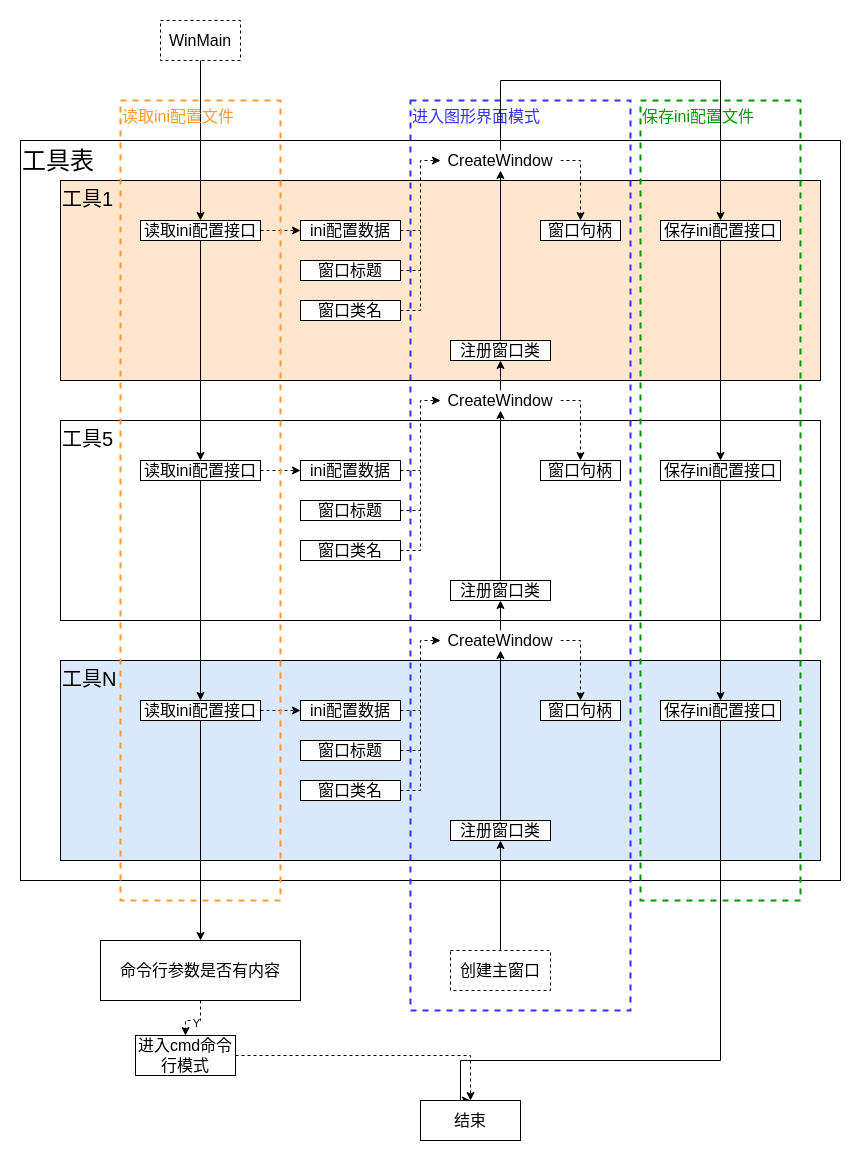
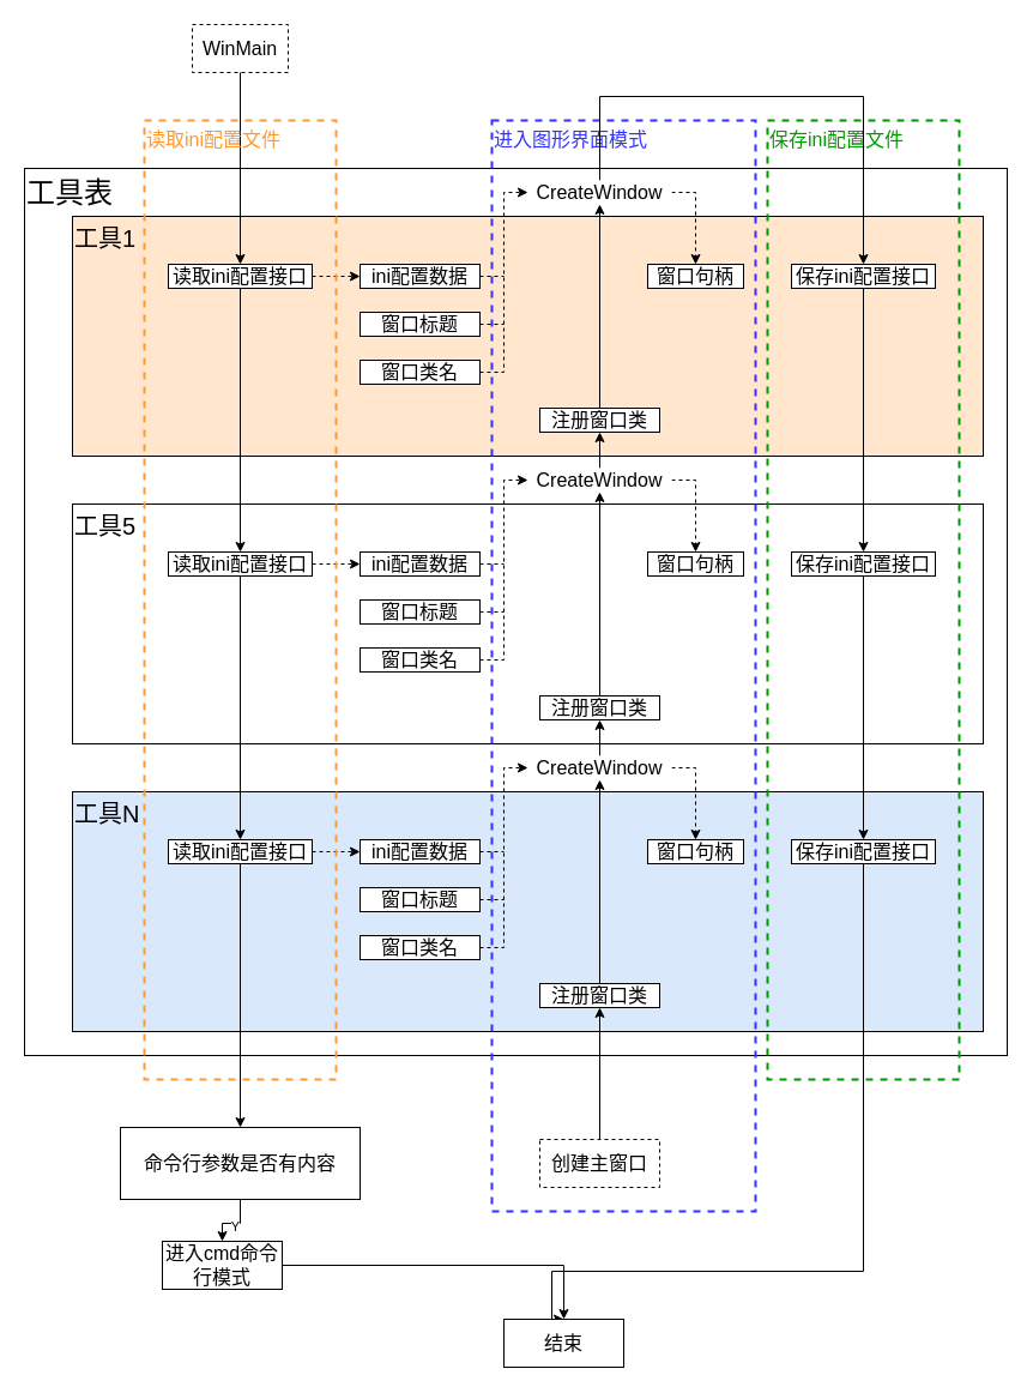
- <mxCell id="12" value="" style="edgeStyle=orthogonalEdgeStyle;rounded=0;orthogonalLoop=1;jettySize=auto;html=1;dashed=1;" parent="1" source="15" target="18" edge="1"><mxGeometry relative="1" as="geometry" /></mxCell>
+ <mxCell id="12" value="" style="edgeStyle=orthogonalEdgeStyle;rounded=0;orthogonalLoop=1;jettySize=auto;html=1;" parent="1" source="15" target="18" edge="1"><mxGeometry relative="1" as="geometry" /></mxCell>
- <mxCell id="17" style="edgeStyle=orthogonalEdgeStyle;rounded=0;orthogonalLoop=1;jettySize=auto;html=1;exitX=1;exitY=0.5;exitDx=0;exitDy=0;entryX=0.5;entryY=0;entryDx=0;entryDy=0;dashed=1;" parent="1" source="18" target="59" edge="1"><mxGeometry relative="1" as="geometry" /></mxCell>
+ <mxCell id="17" style="edgeStyle=orthogonalEdgeStyle;rounded=0;orthogonalLoop=1;jettySize=auto;html=1;exitX=1;exitY=0.5;exitDx=0;exitDy=0;entryX=0.5;entryY=0;entryDx=0;entryDy=0;" parent="1" source="18" target="59" edge="1"><mxGeometry relative="1" as="geometry" /></mxCell>
